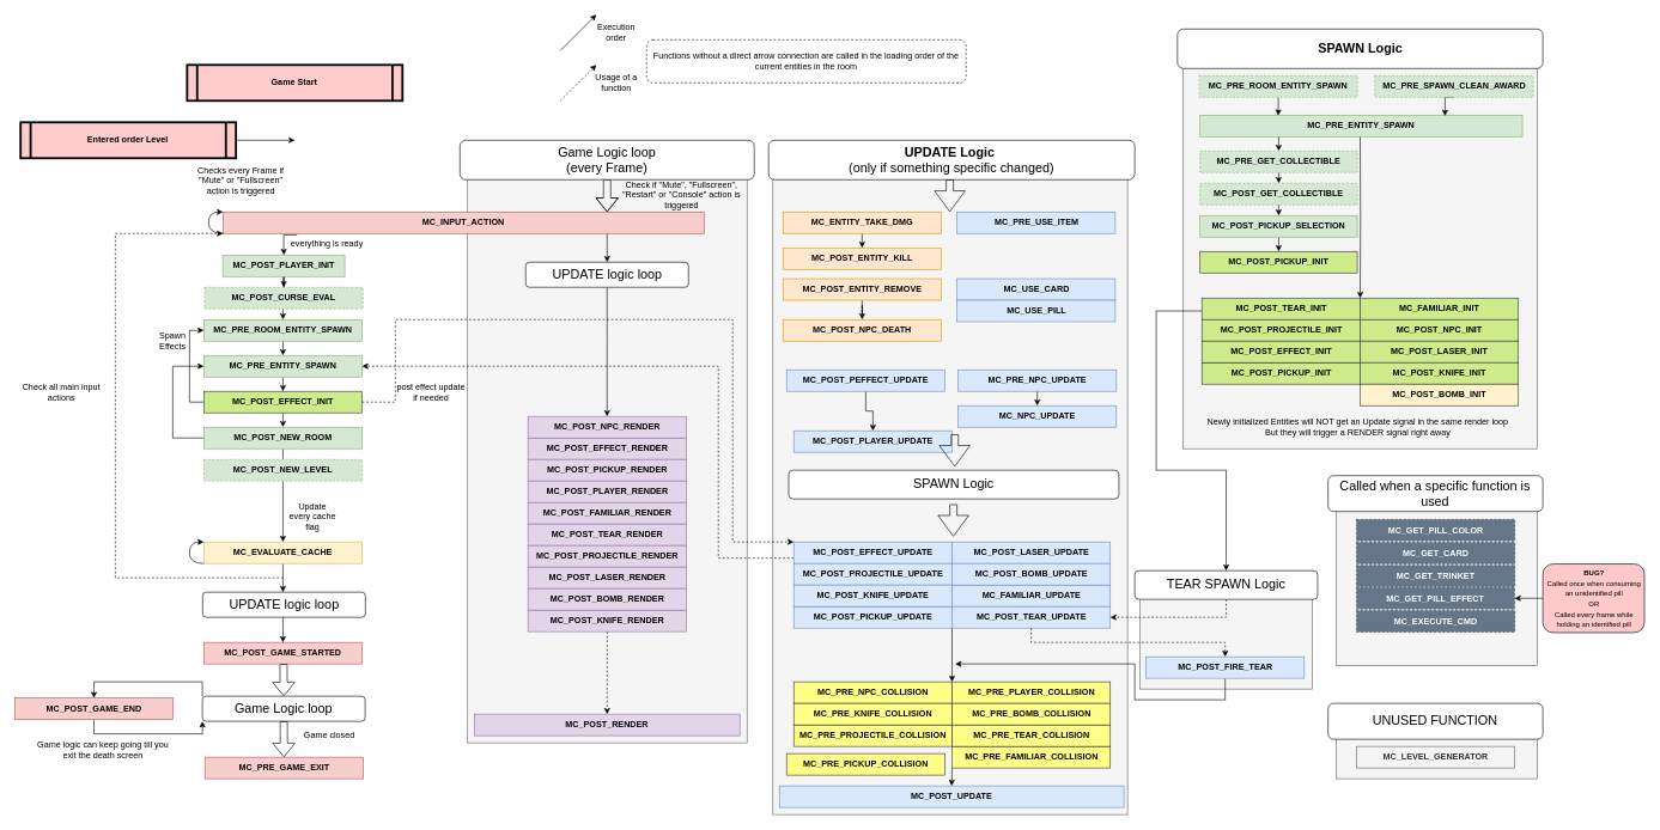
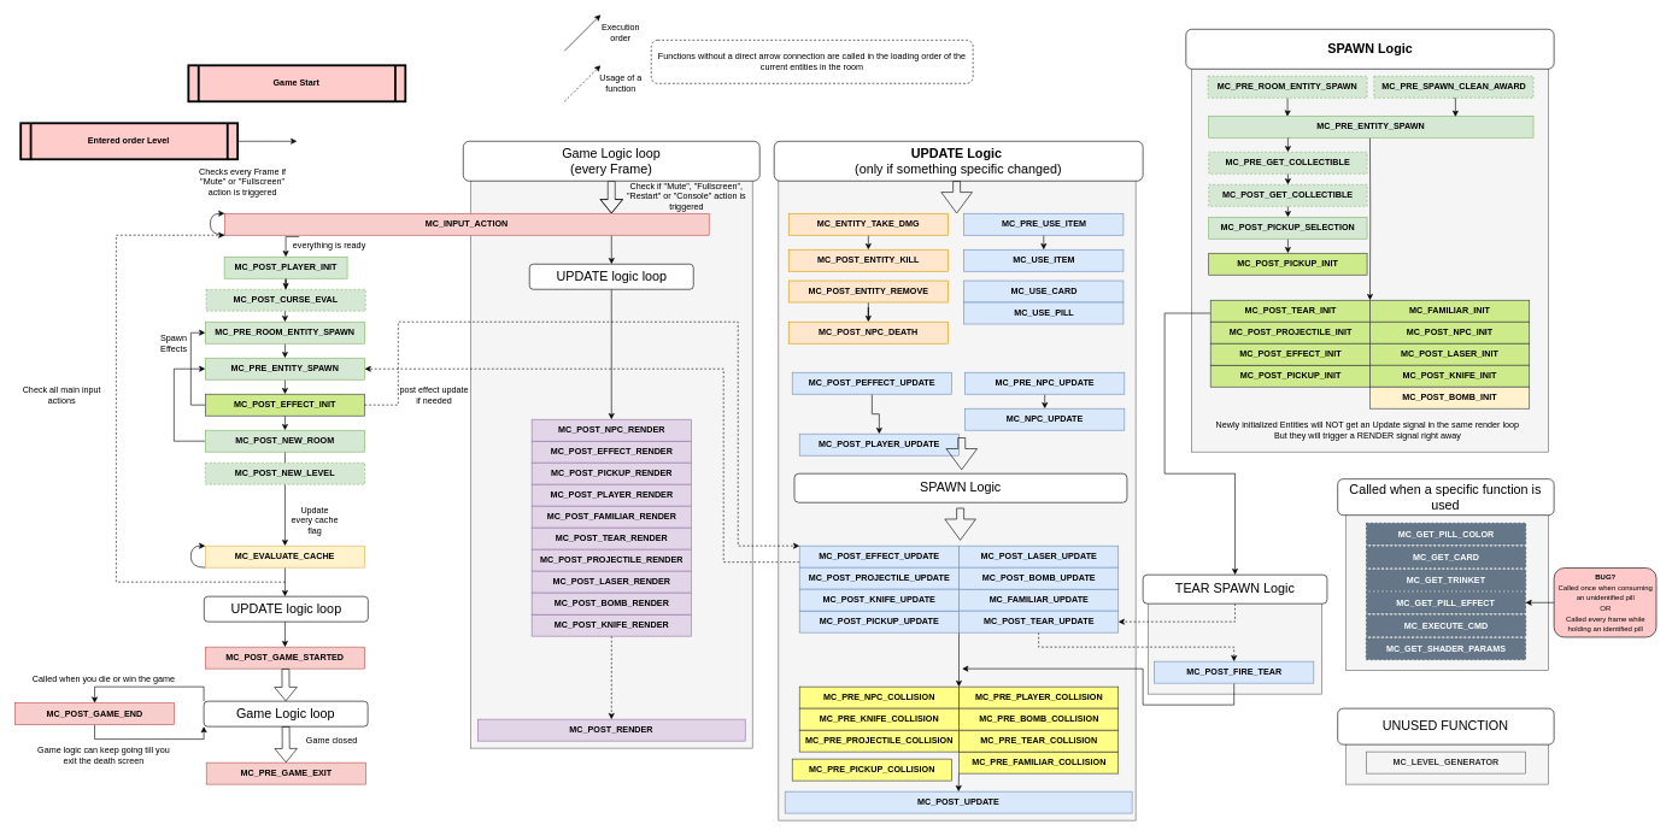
- <mxCell id="141" value="MC_PRE_SPAWN_CLEAN_AWARD" style="rounded=0;whiteSpace=wrap;html=1;fillColor=#d5e8d4;strokeColor=#82b366;fontStyle=1;dashed=1;" parent="1" vertex="1"><mxGeometry x="1914.5" y="105" width="220.5" height="30" as="geometry" /></mxCell>
+ <mxCell id="141" value="MC_PRE_SPAWN_CLEAN_AWARD" style="rounded=0;whiteSpace=wrap;html=1;fillColor=#d5e8d4;strokeColor=#82b366;fontStyle=1;dashed=1;" parent="1" vertex="1"><mxGeometry x="1899.5" y="105" width="220.5" height="30" as="geometry" /></mxCell>
+ <mxCell id="88" style="edgeStyle=orthogonalEdgeStyle;rounded=0;orthogonalLoop=1;jettySize=auto;html=1;exitX=0.5;exitY=1;exitDx=0;exitDy=0;entryX=0.5;entryY=0;entryDx=0;entryDy=0;" parent="1" source="89" target="76" edge="1"><mxGeometry relative="1" as="geometry" /></mxCell>
+ <mxCell id="76" value="MC_USE_ITEM" style="rounded=0;whiteSpace=wrap;html=1;fillColor=#dae8fc;strokeColor=#6c8ebf;fontStyle=1" parent="1" vertex="1"><mxGeometry x="1332.5" y="345" width="220.5" height="30" as="geometry" /></mxCell>
+ <mxCell id="91" value="MC_GET_SHADER_PARAMS" style="rounded=0;whiteSpace=wrap;html=1;fillColor=#647687;strokeColor=#314354;fontStyle=1;fontColor=#ffffff;dashed=1;" parent="1" vertex="1"><mxGeometry x="1888.69" y="882.5" width="220.5" height="30" as="geometry" /></mxCell>
+ <mxCell id="148" value="Called when you die or win the game" style="text;html=1;strokeColor=none;fillColor=none;align=center;verticalAlign=middle;whiteSpace=wrap;rounded=0;dashed=1;" parent="1" vertex="1"><mxGeometry x="28" y="930" width="230" height="20" as="geometry" /></mxCell>
